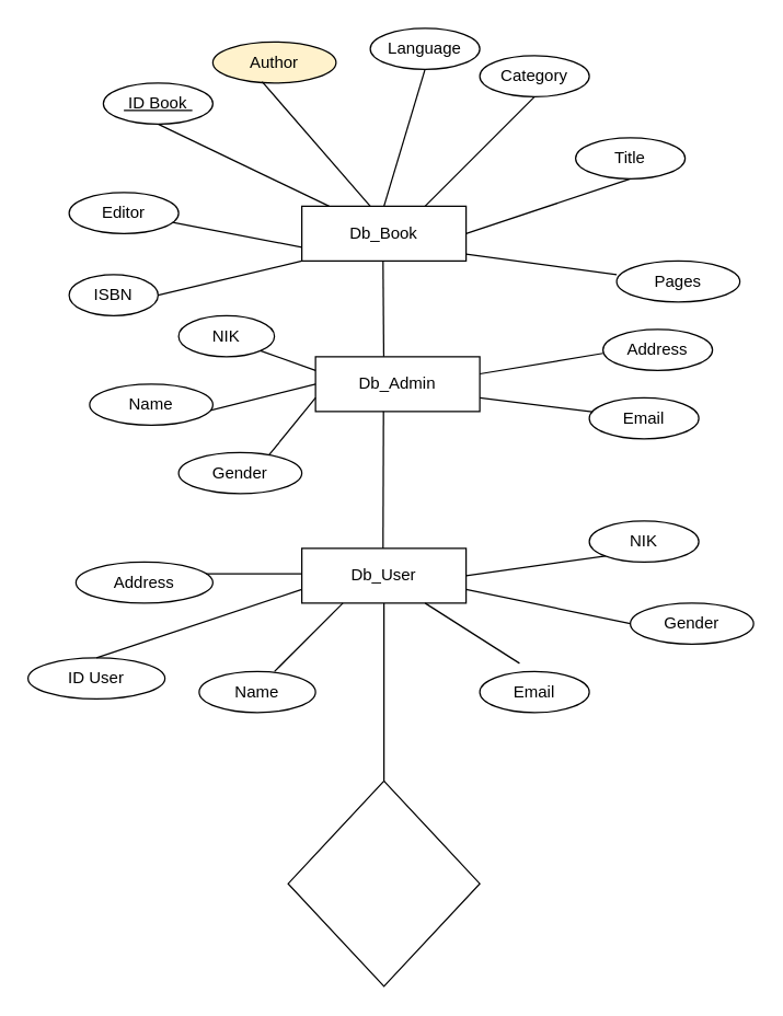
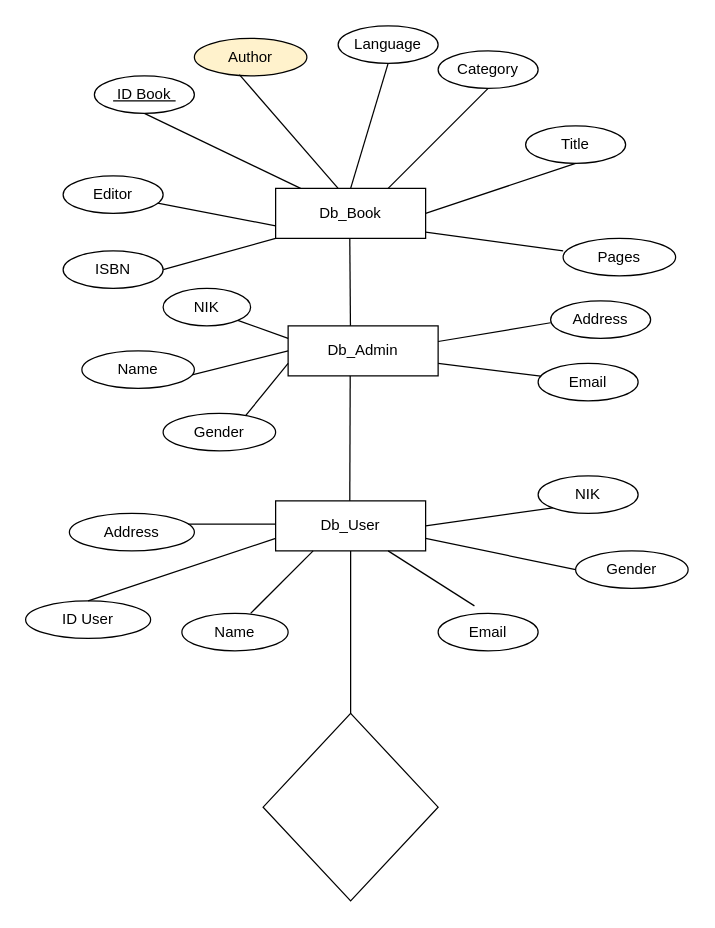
- <mxCell id="6" value="ISBN" style="ellipse;whiteSpace=wrap;html=1;" vertex="1" parent="1"><mxGeometry x="50" y="200" width="65" height="30" as="geometry" /></mxCell>
+ <mxCell id="6" value="ISBN" style="ellipse;whiteSpace=wrap;html=1;" vertex="1" parent="1"><mxGeometry x="50" y="200" width="80" height="30" as="geometry" /></mxCell>
